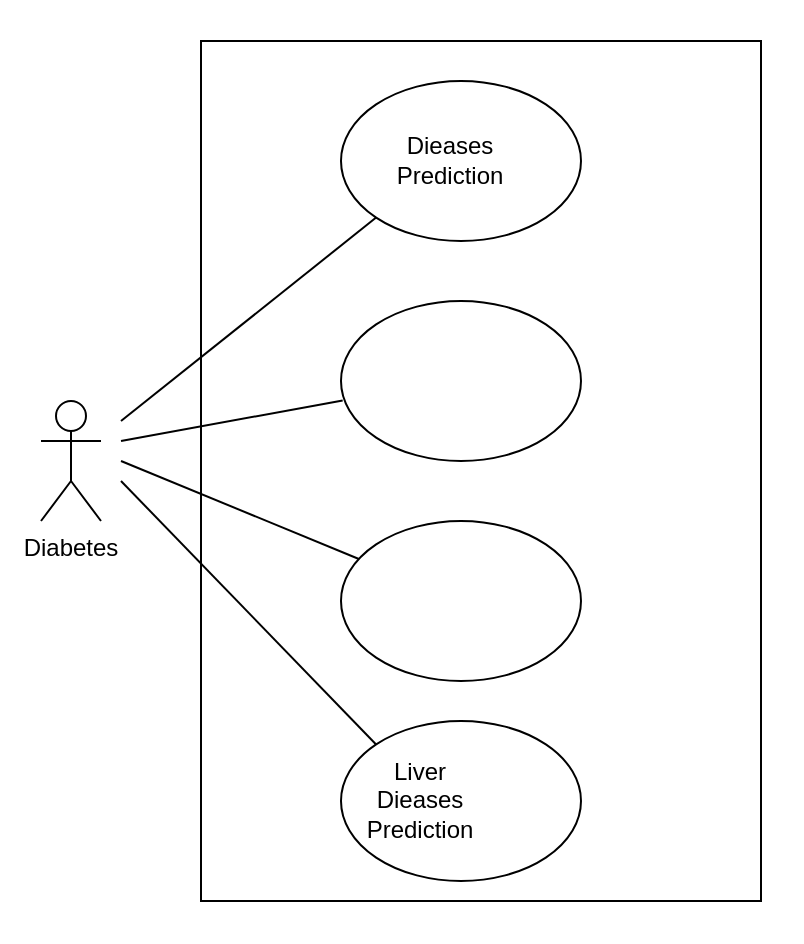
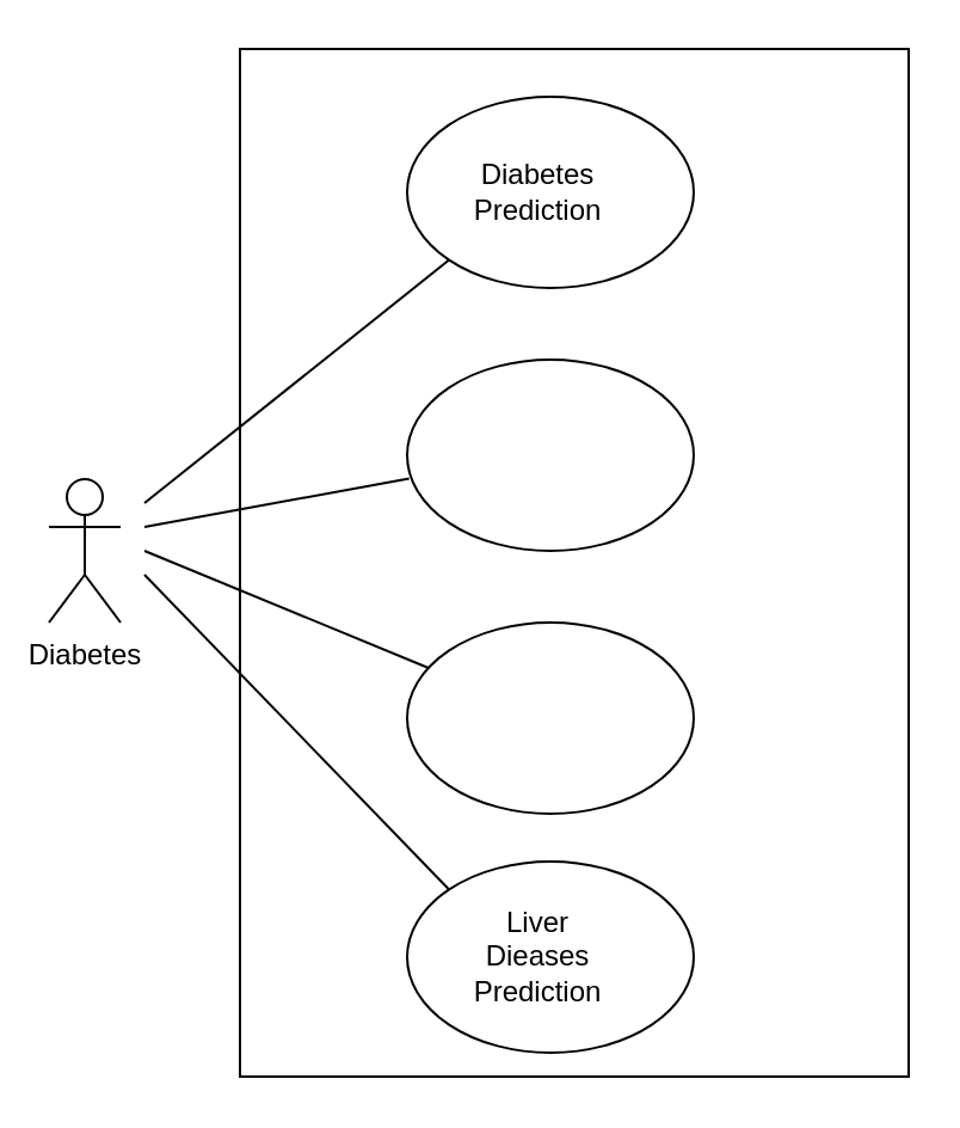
- <mxCell id="8" value="Dieases&lt;br&gt;Prediction" style="text;html=1;strokeColor=none;fillColor=none;align=center;verticalAlign=middle;whiteSpace=wrap;rounded=0;" vertex="1" parent="1"><mxGeometry x="180" y="60" width="90" height="40" as="geometry" /></mxCell>
+ <mxCell id="8" value="Diabetes&lt;br&gt;Prediction" style="text;html=1;strokeColor=none;fillColor=none;align=center;verticalAlign=middle;whiteSpace=wrap;rounded=0;" vertex="1" parent="1"><mxGeometry x="180" y="60" width="90" height="40" as="geometry" /></mxCell>
- <mxCell id="9" value="Liver Dieases&lt;br&gt;Prediction" style="text;html=1;strokeColor=none;fillColor=none;align=center;verticalAlign=middle;whiteSpace=wrap;rounded=0;" vertex="1" parent="1"><mxGeometry x="190" y="390" width="40" height="20" as="geometry" /></mxCell>
+ <mxCell id="9" value="Liver Dieases&lt;br&gt;Prediction" style="text;html=1;strokeColor=none;fillColor=none;align=center;verticalAlign=middle;whiteSpace=wrap;rounded=0;" vertex="1" parent="1"><mxGeometry x="205" y="390" width="40" height="20" as="geometry" /></mxCell>
